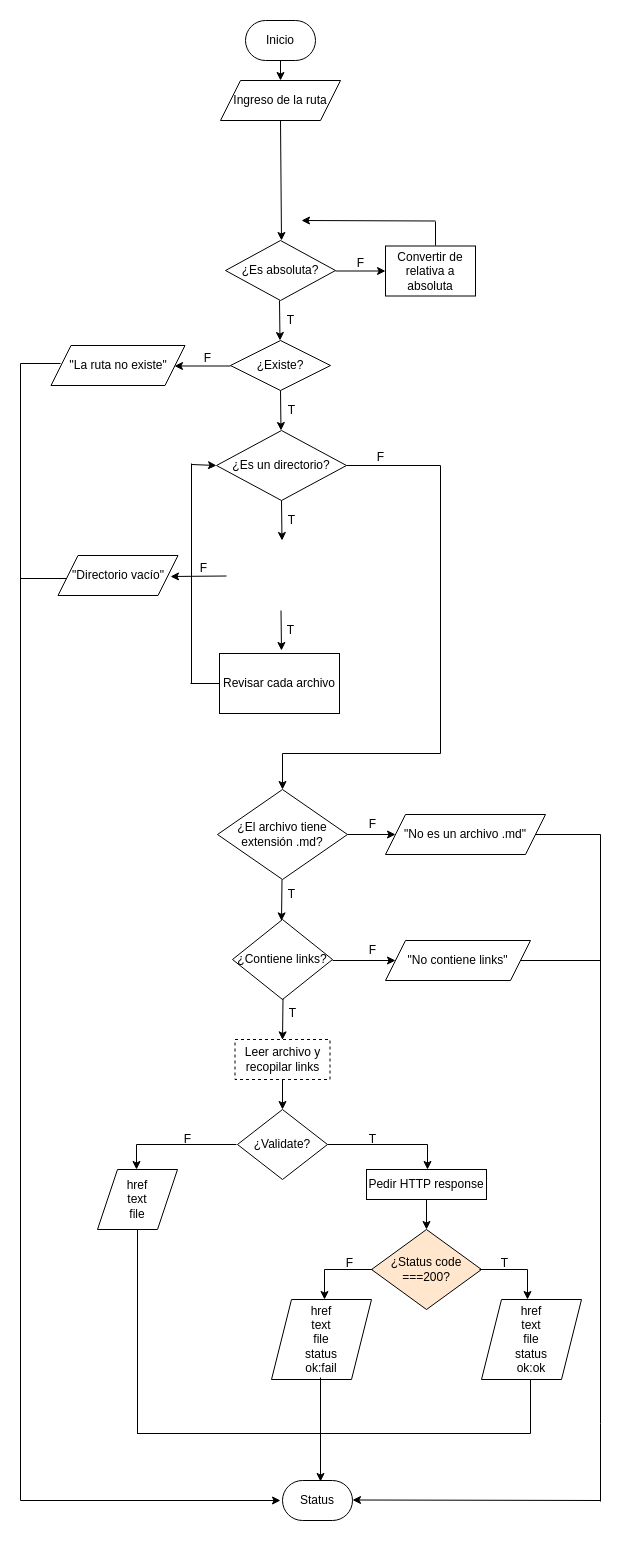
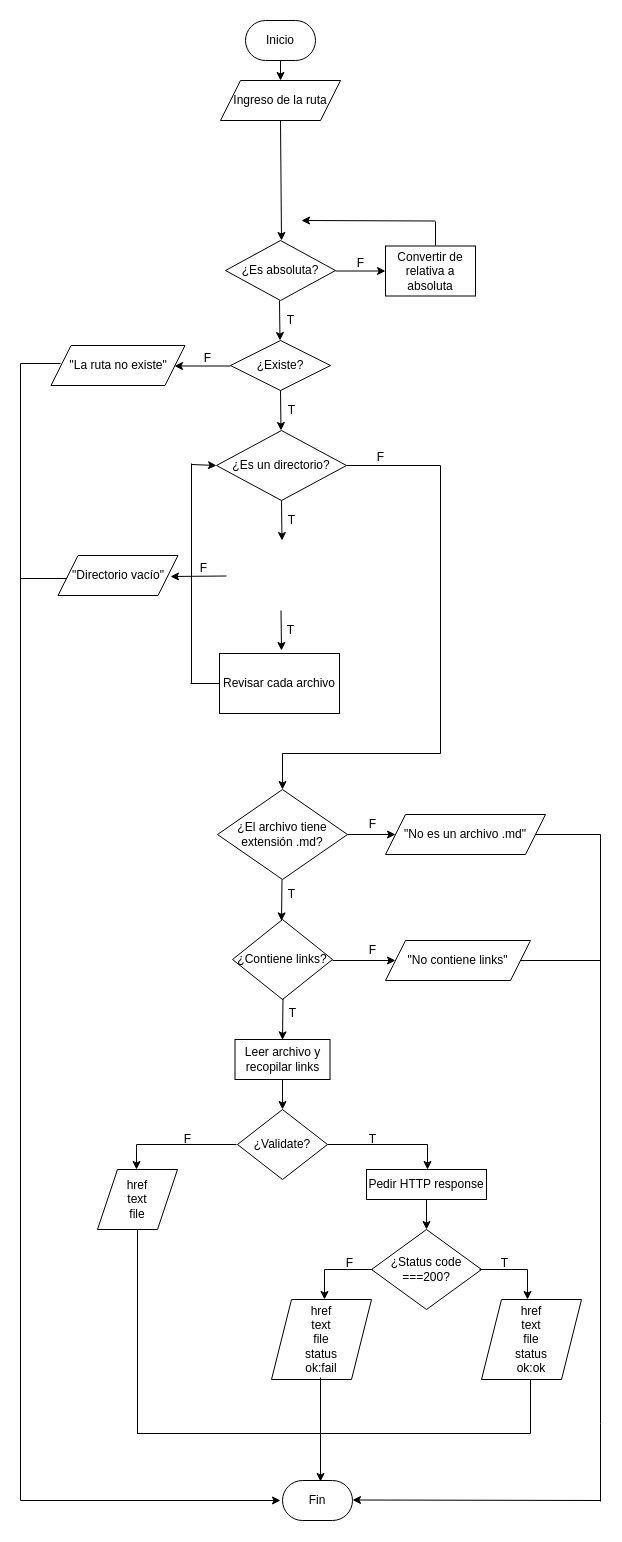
- <mxCell id="30" value="Leer archivo y recopilar links" style="rounded=0;whiteSpace=wrap;html=1;dashed=1;" parent="2" vertex="1"><mxGeometry x="214.5" y="1019" width="95" height="40" as="geometry" /></mxCell>
+ <mxCell id="30" value="Leer archivo y recopilar links" style="rounded=0;whiteSpace=wrap;html=1;" parent="2" vertex="1"><mxGeometry x="214.5" y="1019" width="95" height="40" as="geometry" /></mxCell>
- <mxCell id="40" value="¿Status code ===200?" style="rhombus;whiteSpace=wrap;html=1;fillColor=#ffe6cc;" parent="2" vertex="1"><mxGeometry x="351" y="1209" width="110" height="80" as="geometry" /></mxCell>
+ <mxCell id="40" value="¿Status code ===200?" style="rhombus;whiteSpace=wrap;html=1;" parent="2" vertex="1"><mxGeometry x="351" y="1209" width="110" height="80" as="geometry" /></mxCell>
- <mxCell id="23" value="Status" style="rounded=1;whiteSpace=wrap;html=1;arcSize=50;" parent="2" vertex="1"><mxGeometry x="262" y="1460" width="70" height="40" as="geometry" /></mxCell>
+ <mxCell id="23" value="Fin" style="rounded=1;whiteSpace=wrap;html=1;arcSize=50;" parent="2" vertex="1"><mxGeometry x="262" y="1460" width="70" height="40" as="geometry" /></mxCell>
